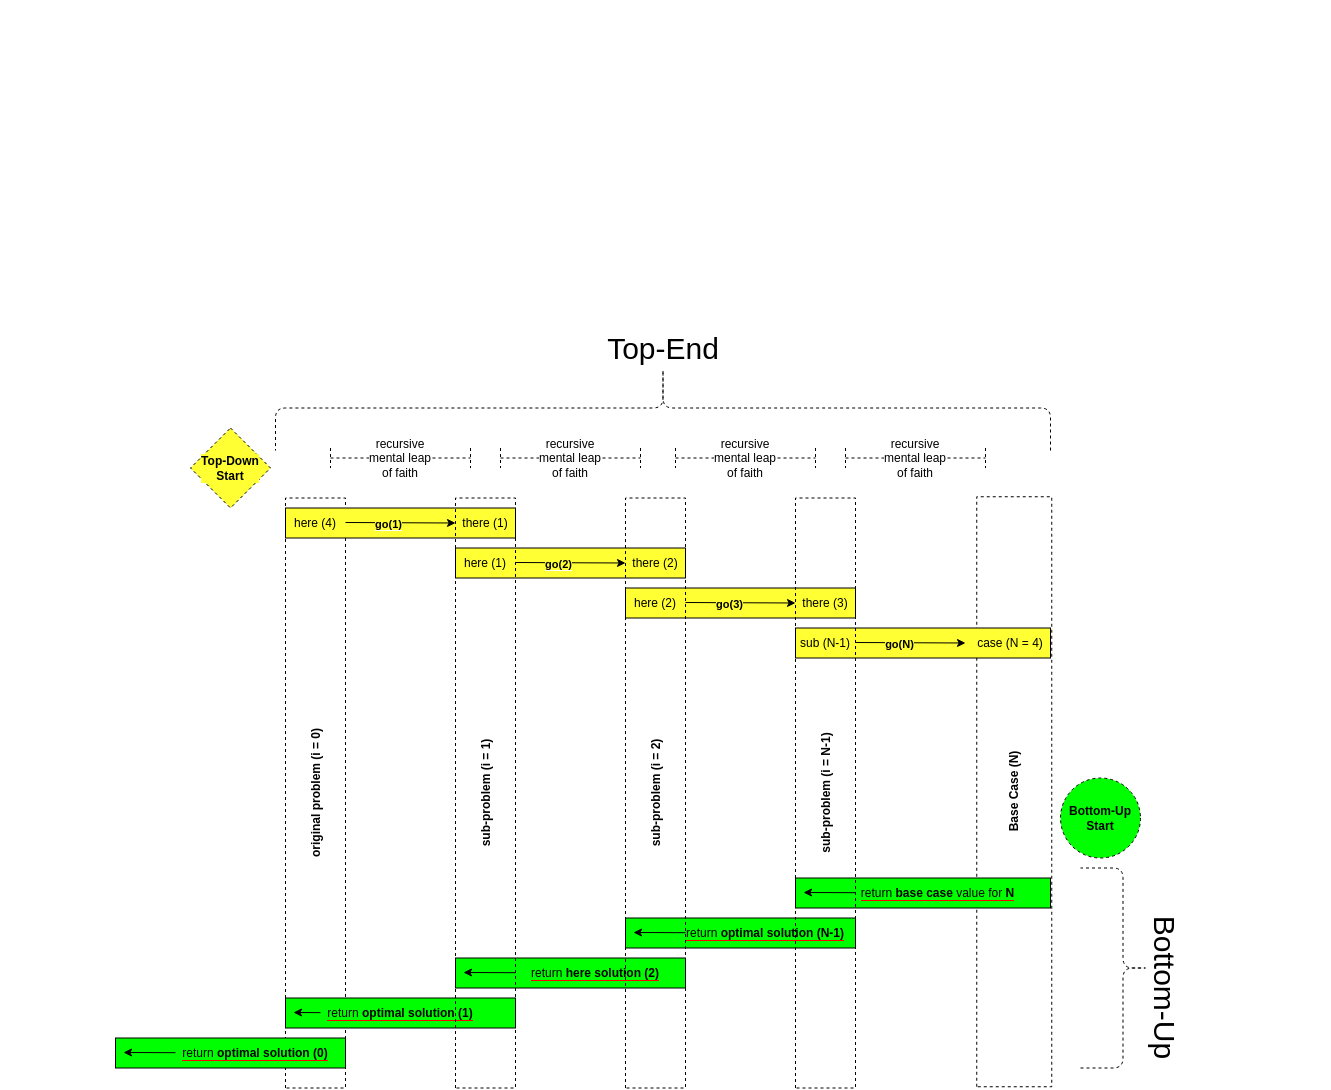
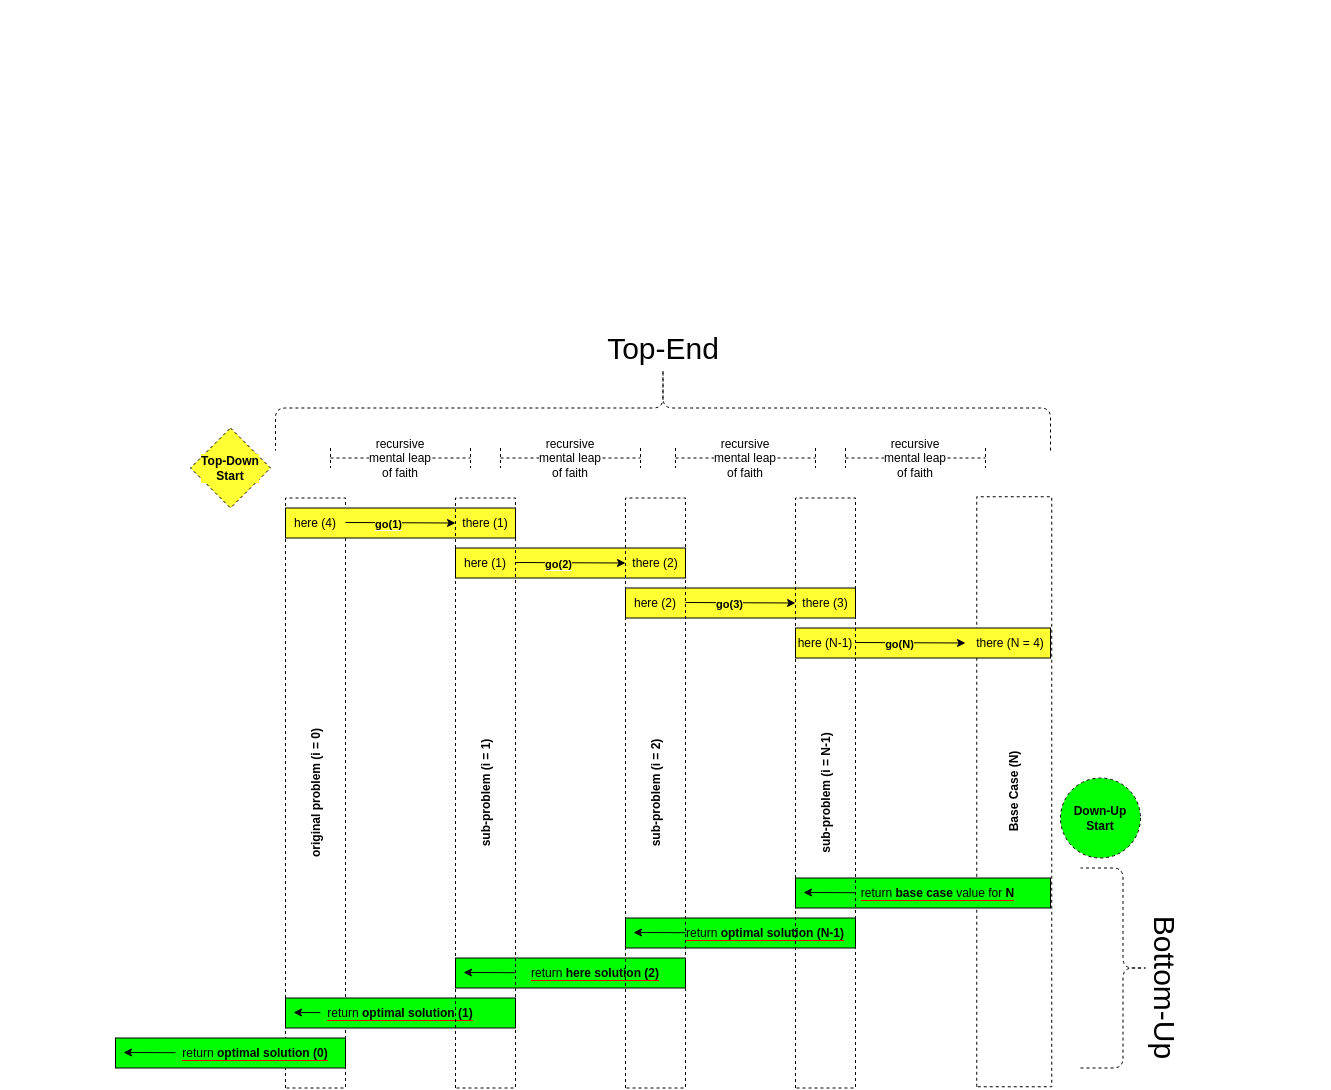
- <mxCell id="22" value="sub (N-1)" style="text;html=1;strokeColor=none;fillColor=none;align=center;verticalAlign=middle;whiteSpace=wrap;rounded=0;" vertex="1" parent="1"><mxGeometry x="795" y="627.5" width="60" height="30" as="geometry" /></mxCell>
+ <mxCell id="22" value="here (N-1)" style="text;html=1;strokeColor=none;fillColor=none;align=center;verticalAlign=middle;whiteSpace=wrap;rounded=0;" vertex="1" parent="1"><mxGeometry x="795" y="627.5" width="60" height="30" as="geometry" /></mxCell>
- <mxCell id="23" value="case (N = 4)" style="text;html=1;strokeColor=none;fillColor=none;align=center;verticalAlign=middle;whiteSpace=wrap;rounded=0;" vertex="1" parent="1"><mxGeometry x="965" y="627.5" width="90" height="30" as="geometry" /></mxCell>
+ <mxCell id="23" value="there (N = 4)" style="text;html=1;strokeColor=none;fillColor=none;align=center;verticalAlign=middle;whiteSpace=wrap;rounded=0;" vertex="1" parent="1"><mxGeometry x="965" y="627.5" width="90" height="30" as="geometry" /></mxCell>
- <mxCell id="48" value="Bottom-Up&lt;br&gt;Start" style="ellipse;whiteSpace=wrap;html=1;aspect=fixed;dashed=1;labelBackgroundColor=#00FF00;fontSize=12;strokeWidth=1;fillColor=#00FF00;fontStyle=1" vertex="1" parent="1"><mxGeometry x="1060" y="777.5" width="80" height="80" as="geometry" /></mxCell>
+ <mxCell id="48" value="Down-Up&lt;br&gt;Start" style="ellipse;whiteSpace=wrap;html=1;aspect=fixed;dashed=1;labelBackgroundColor=#00FF00;fontSize=12;strokeWidth=1;fillColor=#00FF00;fontStyle=1" vertex="1" parent="1"><mxGeometry x="1060" y="777.5" width="80" height="80" as="geometry" /></mxCell>
